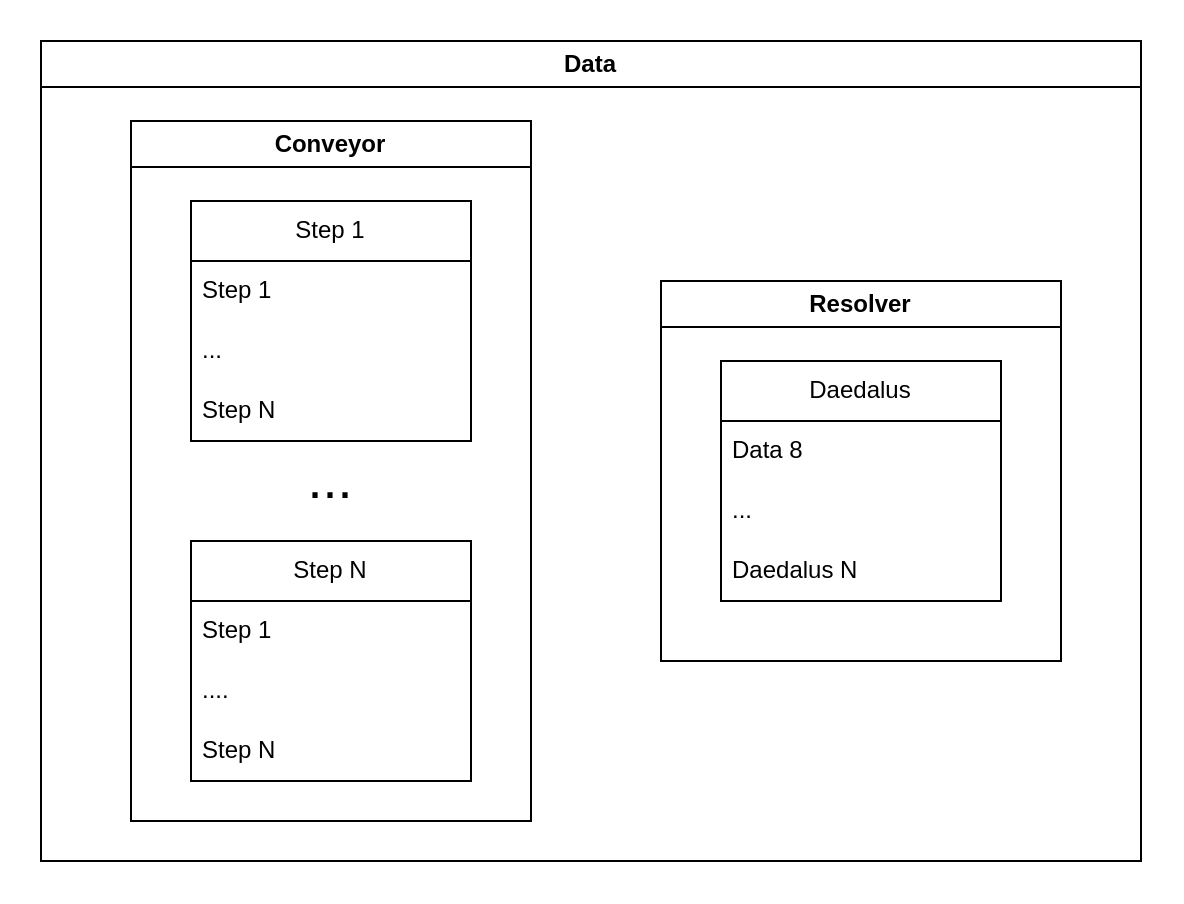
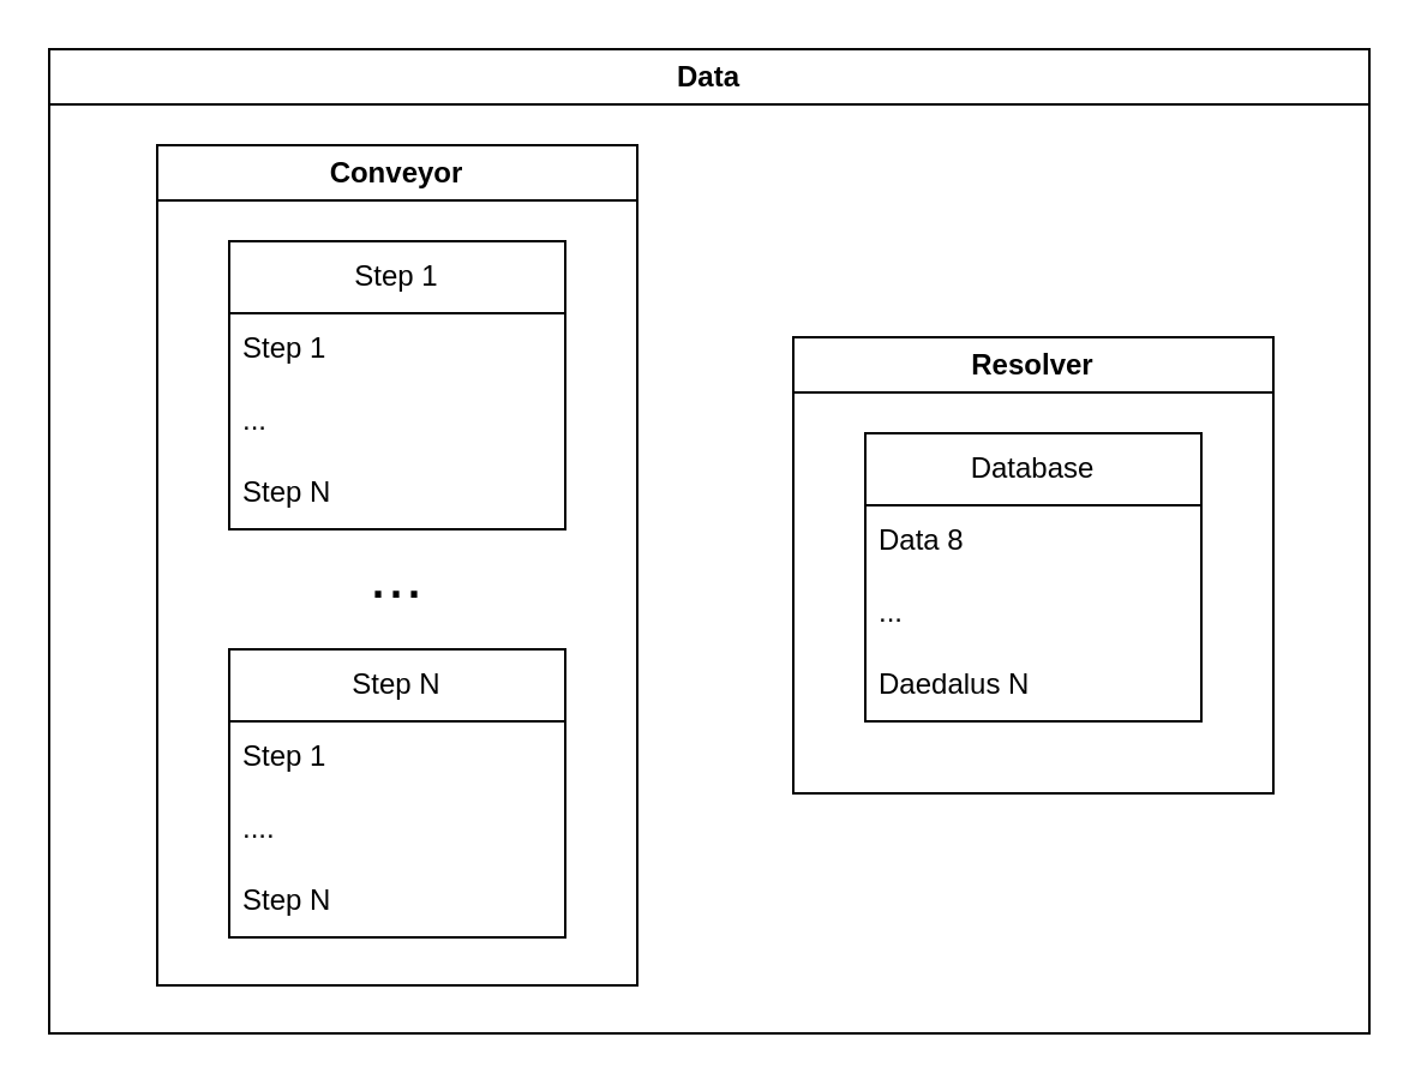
- <mxCell id="14" value="Daedalus" style="swimlane;fontStyle=0;childLayout=stackLayout;horizontal=1;startSize=30;horizontalStack=0;resizeParent=1;resizeParentMax=0;resizeLast=0;collapsible=1;marginBottom=0;whiteSpace=wrap;html=1;" vertex="1" parent="13"><mxGeometry x="30" y="40" width="140" height="120" as="geometry" /></mxCell>
+ <mxCell id="14" value="Database" style="swimlane;fontStyle=0;childLayout=stackLayout;horizontal=1;startSize=30;horizontalStack=0;resizeParent=1;resizeParentMax=0;resizeLast=0;collapsible=1;marginBottom=0;whiteSpace=wrap;html=1;" vertex="1" parent="13"><mxGeometry x="30" y="40" width="140" height="120" as="geometry" /></mxCell>
